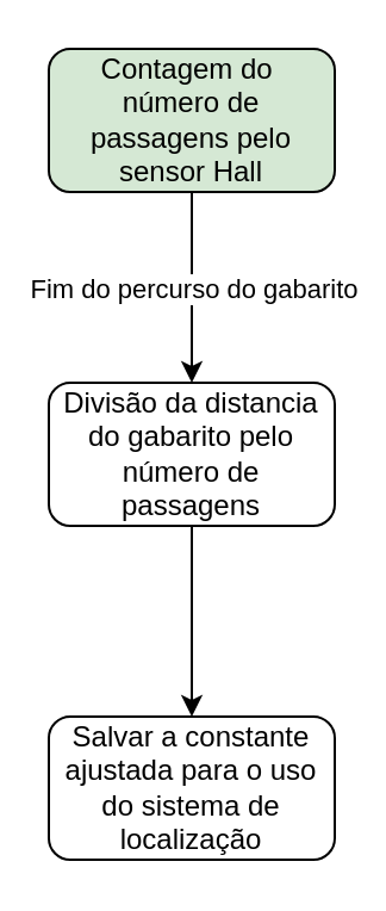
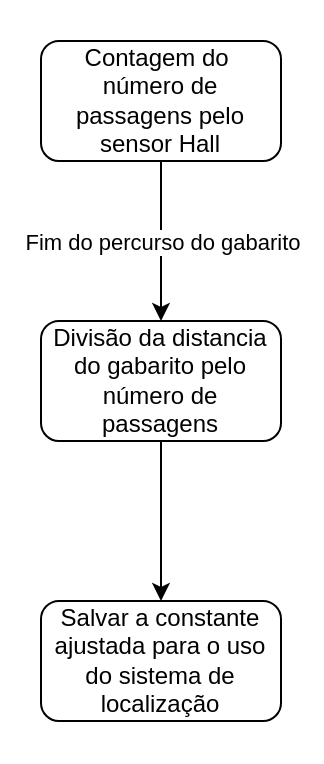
- <mxCell id="2" value="Contagem do&amp;nbsp;&lt;br&gt;número de passagens pelo sensor Hall" style="rounded=1;whiteSpace=wrap;html=1;fillColor=#d5e8d4;" vertex="1" parent="1"><mxGeometry x="20" y="20" width="120" height="60" as="geometry" /></mxCell>
+ <mxCell id="2" value="Contagem do&amp;nbsp;&lt;br&gt;número de passagens pelo sensor Hall" style="rounded=1;whiteSpace=wrap;html=1;" vertex="1" parent="1"><mxGeometry x="20" y="20" width="120" height="60" as="geometry" /></mxCell>
